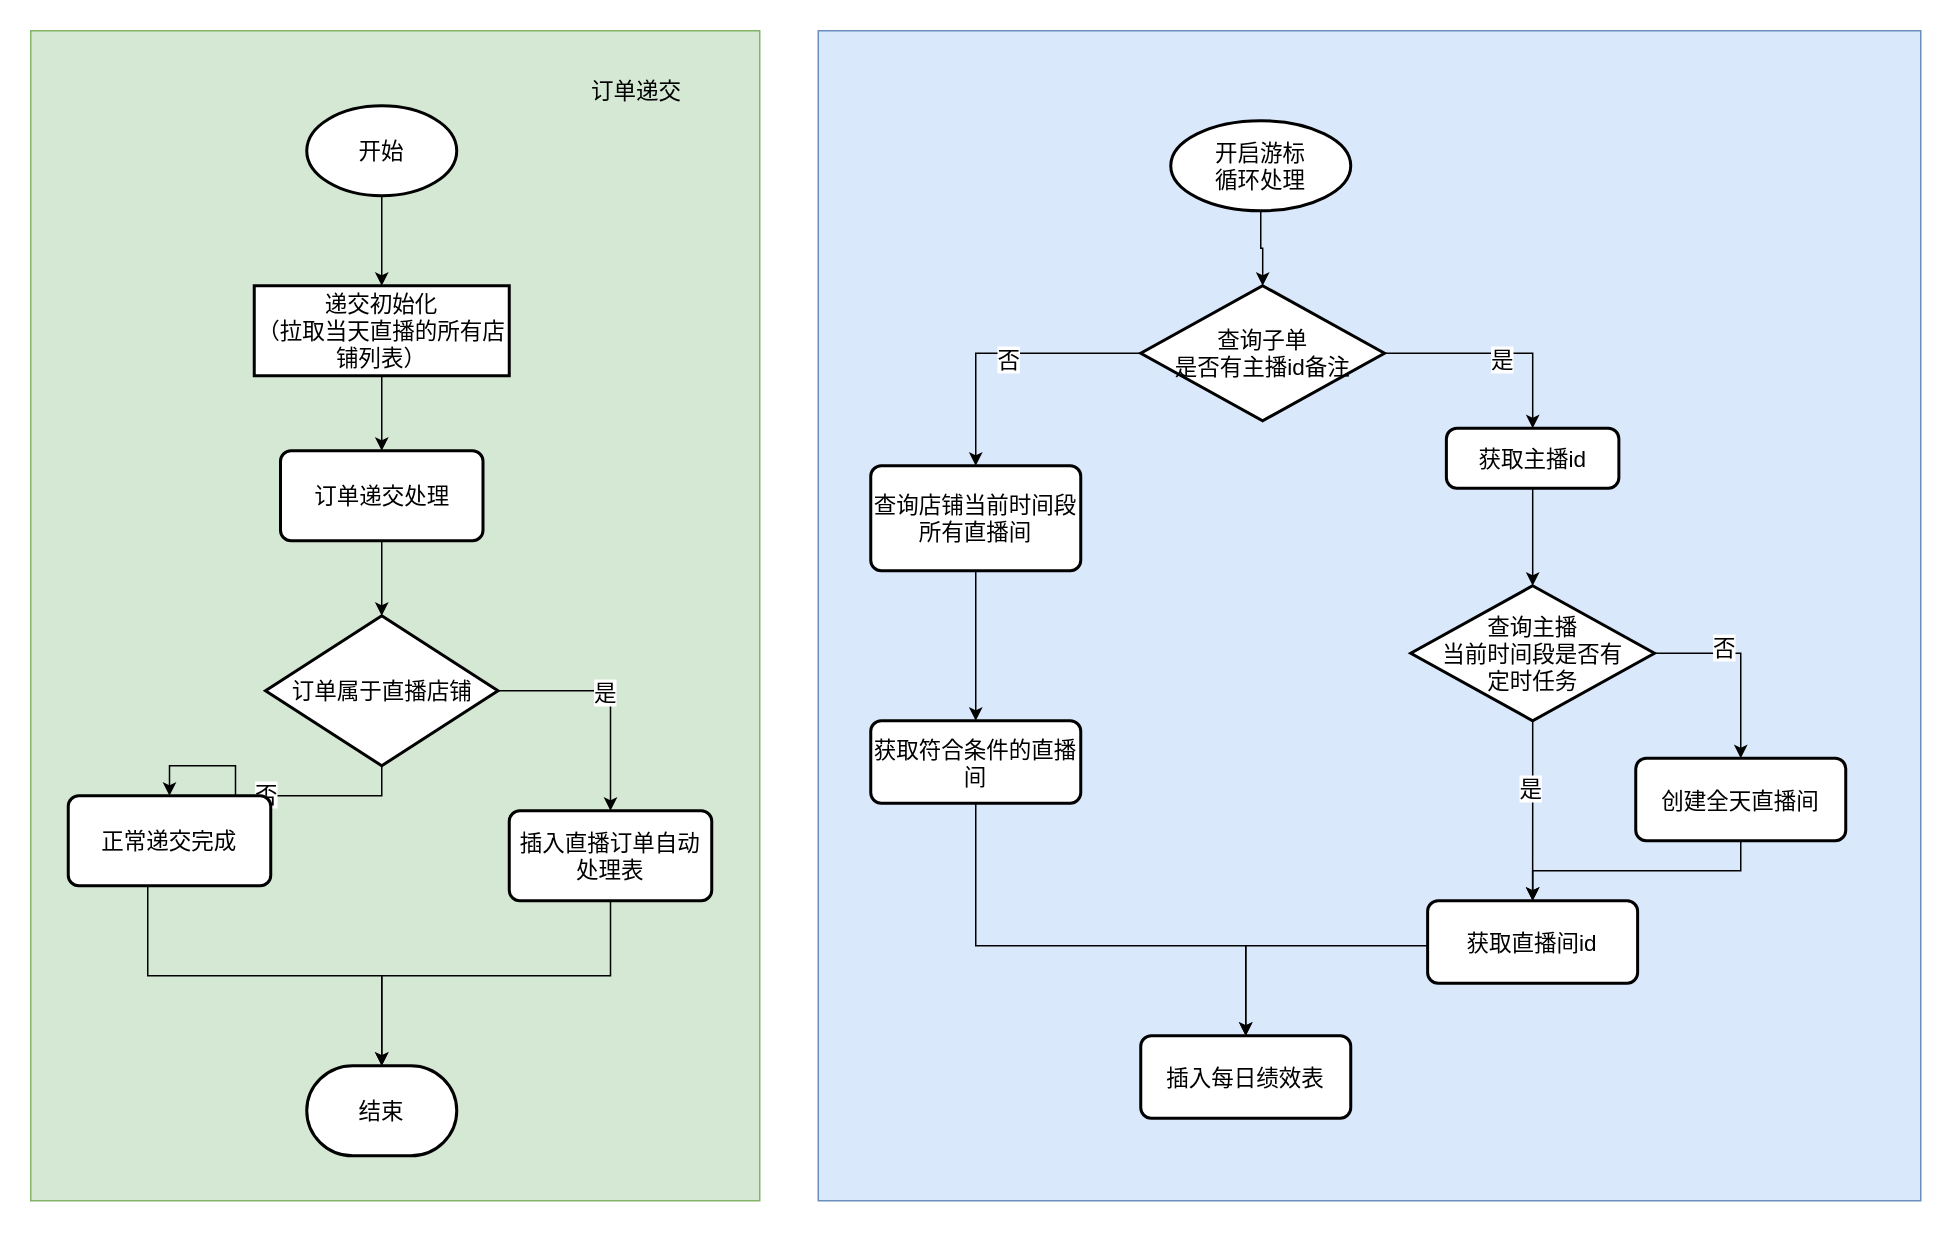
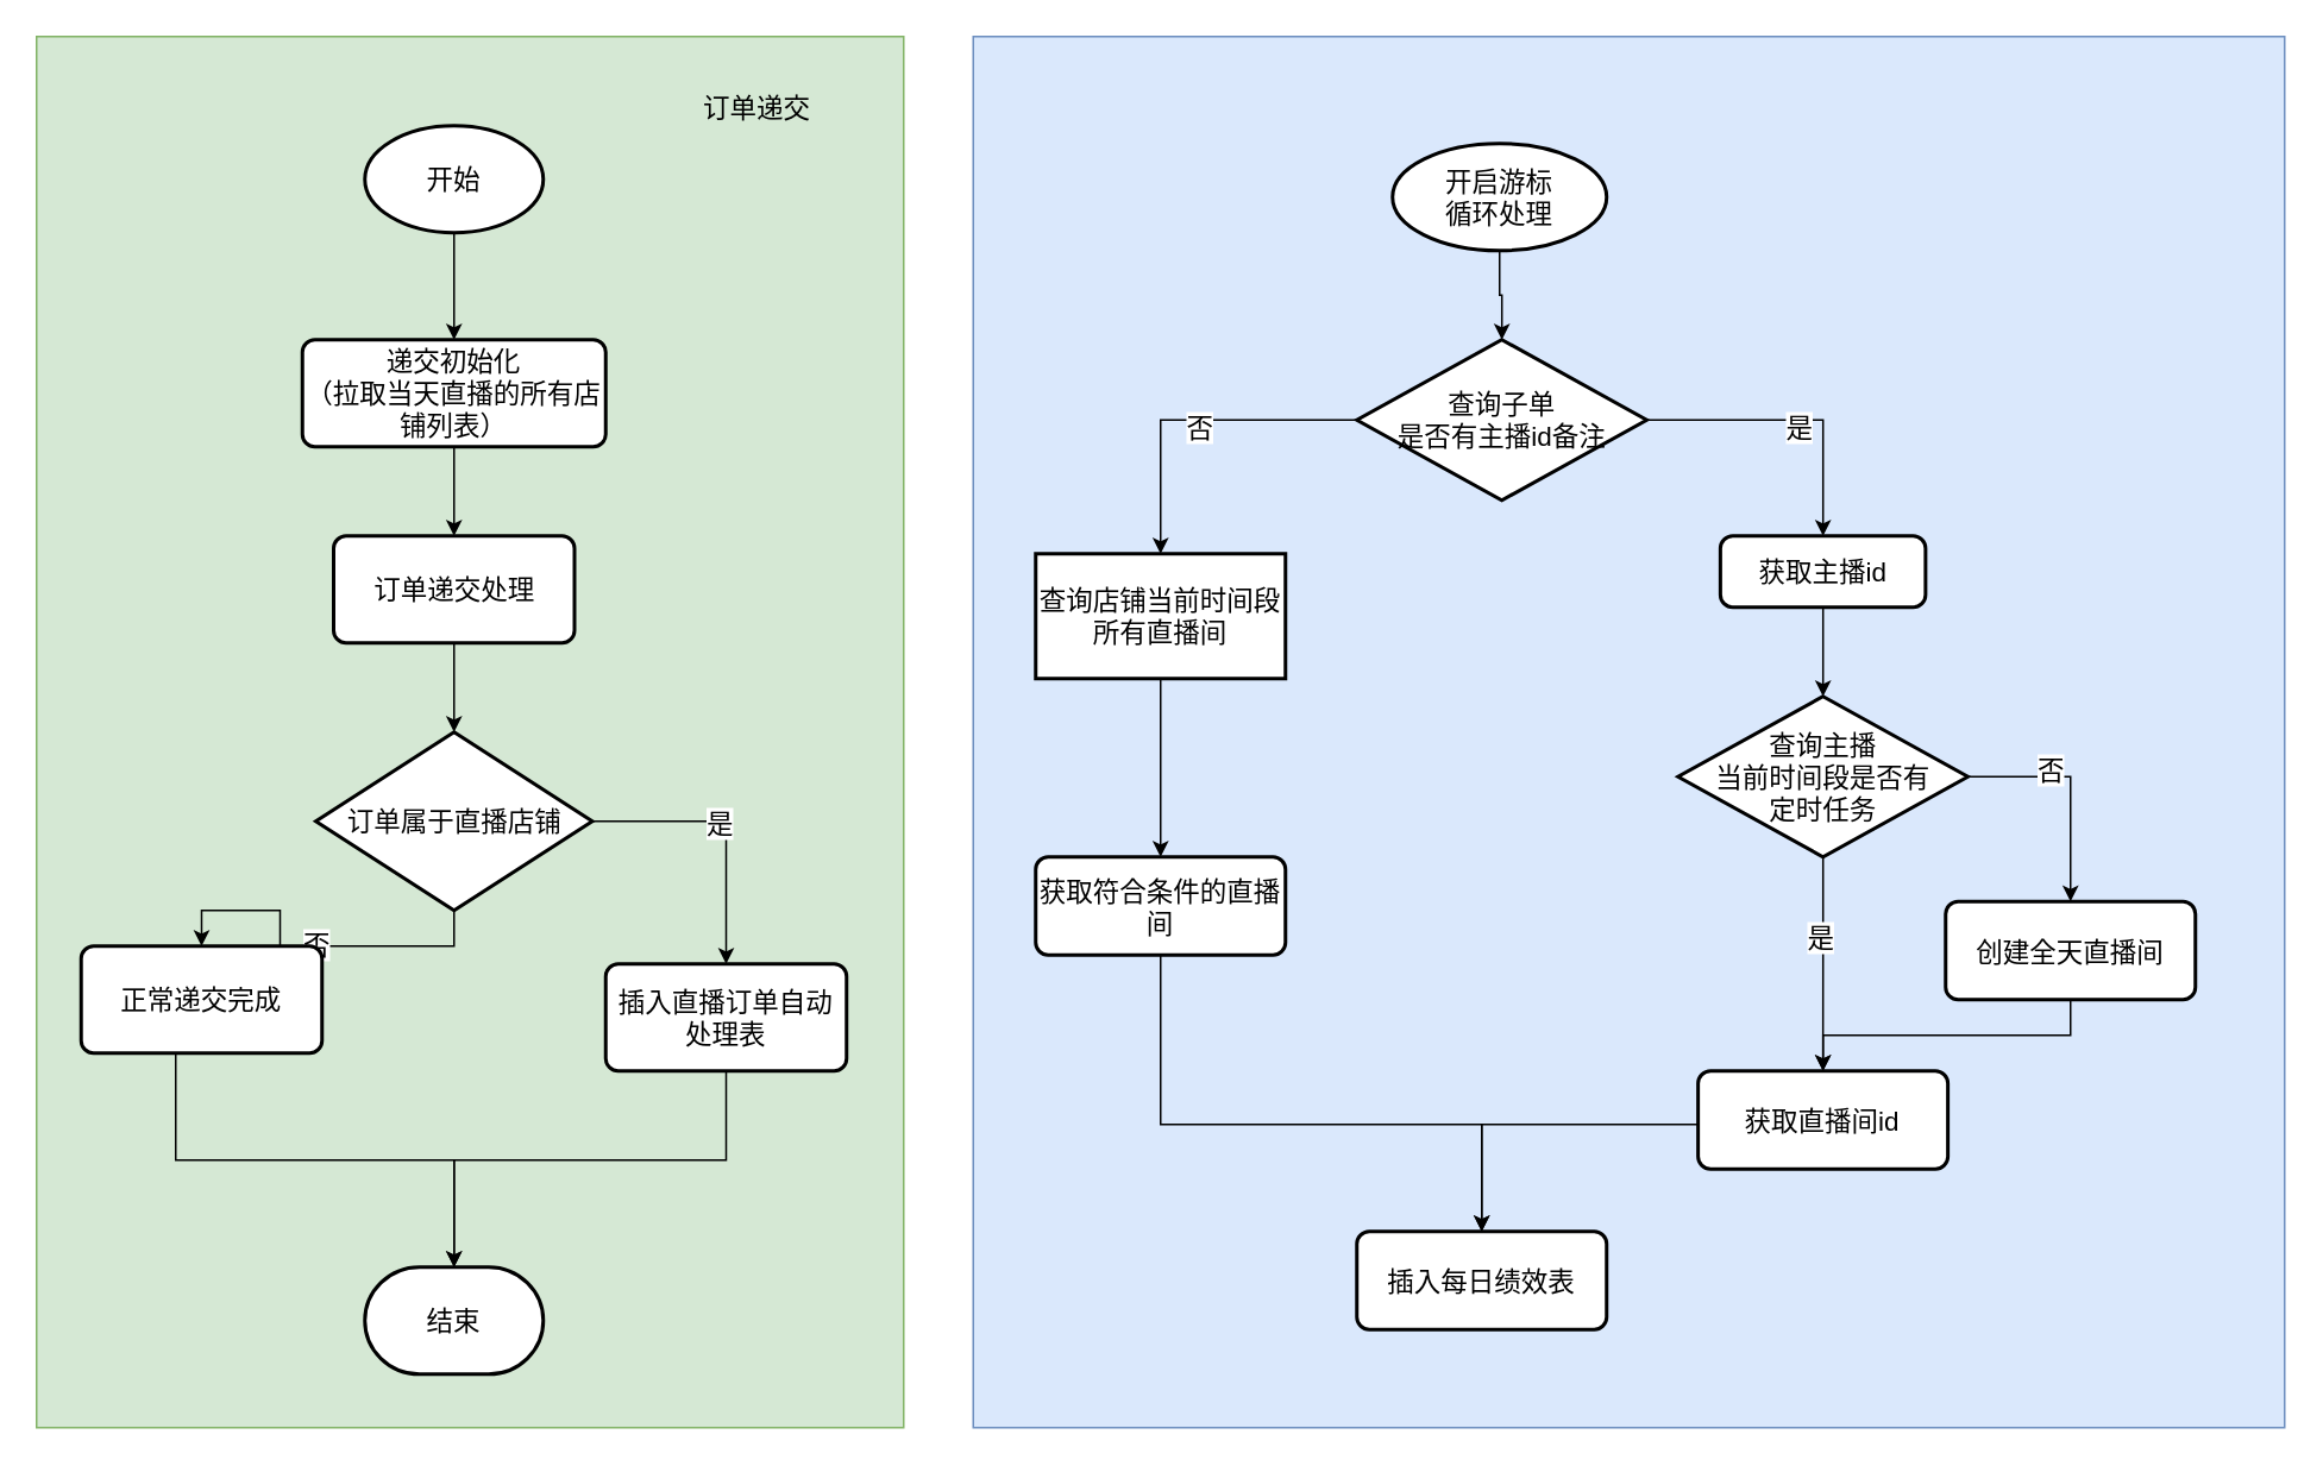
- <mxCell id="7" value="递交初始化&lt;br style=&quot;font-size: 15px;&quot;&gt;（拉取当天直播的所有店铺列表）" style="whiteSpace=wrap;html=1;absoluteArcSize=1;arcSize=14;strokeWidth=2;fontFamily=Helvetica;fontSize=15;rounded=0;" vertex="1" parent="1"><mxGeometry x="169" y="190" width="170" height="60" as="geometry" /></mxCell>
+ <mxCell id="7" value="递交初始化&lt;br style=&quot;font-size: 15px;&quot;&gt;（拉取当天直播的所有店铺列表）" style="rounded=1;whiteSpace=wrap;html=1;absoluteArcSize=1;arcSize=14;strokeWidth=2;fontFamily=Helvetica;fontSize=15;" vertex="1" parent="1"><mxGeometry x="169" y="190" width="170" height="60" as="geometry" /></mxCell>
- <mxCell id="27" value="获取主播id" style="rounded=1;whiteSpace=wrap;html=1;absoluteArcSize=1;arcSize=14;strokeWidth=2;fontFamily=Helvetica;fontSize=15;" vertex="1" parent="1"><mxGeometry x="963.75" y="285" width="115" height="40" as="geometry" /></mxCell>
+ <mxCell id="27" value="获取主播id" style="rounded=1;whiteSpace=wrap;html=1;absoluteArcSize=1;arcSize=14;strokeWidth=2;fontFamily=Helvetica;fontSize=15;" vertex="1" parent="1"><mxGeometry x="963.75" y="300" width="115" height="40" as="geometry" /></mxCell>
- <mxCell id="36" value="查询店铺当前时间段所有直播间" style="rounded=1;whiteSpace=wrap;html=1;absoluteArcSize=1;arcSize=14;strokeWidth=2;fontFamily=Helvetica;fontSize=15;" vertex="1" parent="1"><mxGeometry x="580" y="310" width="140" height="70" as="geometry" /></mxCell>
+ <mxCell id="36" value="查询店铺当前时间段所有直播间" style="whiteSpace=wrap;html=1;absoluteArcSize=1;arcSize=14;strokeWidth=2;fontFamily=Helvetica;fontSize=15;rounded=0;" vertex="1" parent="1"><mxGeometry x="580" y="310" width="140" height="70" as="geometry" /></mxCell>
